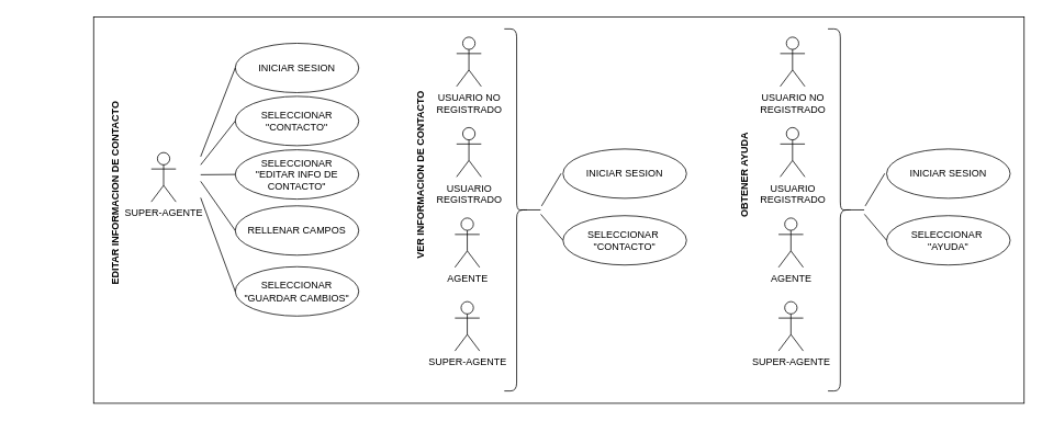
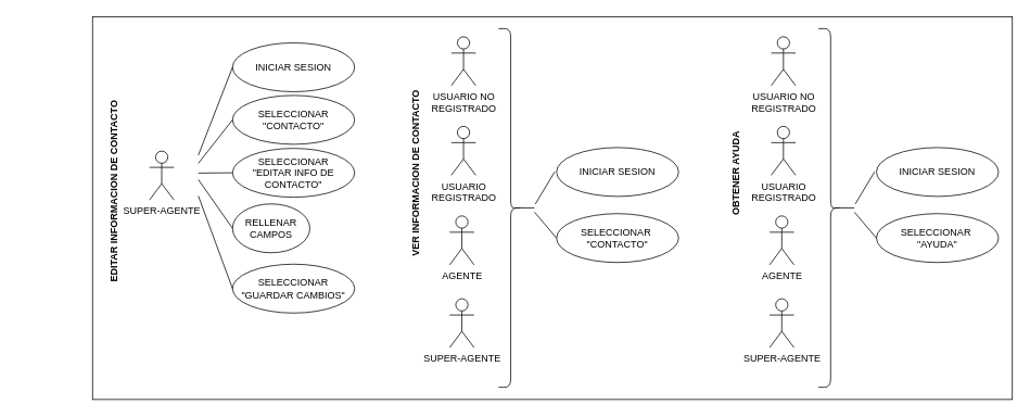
- <mxCell id="10" value="RELLENAR CAMPOS" style="ellipse;whiteSpace=wrap;html=1;" vertex="1" parent="1"><mxGeometry x="285" y="249.86" width="150" height="60" as="geometry" /></mxCell>
+ <mxCell id="10" value="RELLENAR CAMPOS" style="ellipse;whiteSpace=wrap;html=1;" vertex="1" parent="1"><mxGeometry x="285" y="249.86" width="95" height="60" as="geometry" /></mxCell>
